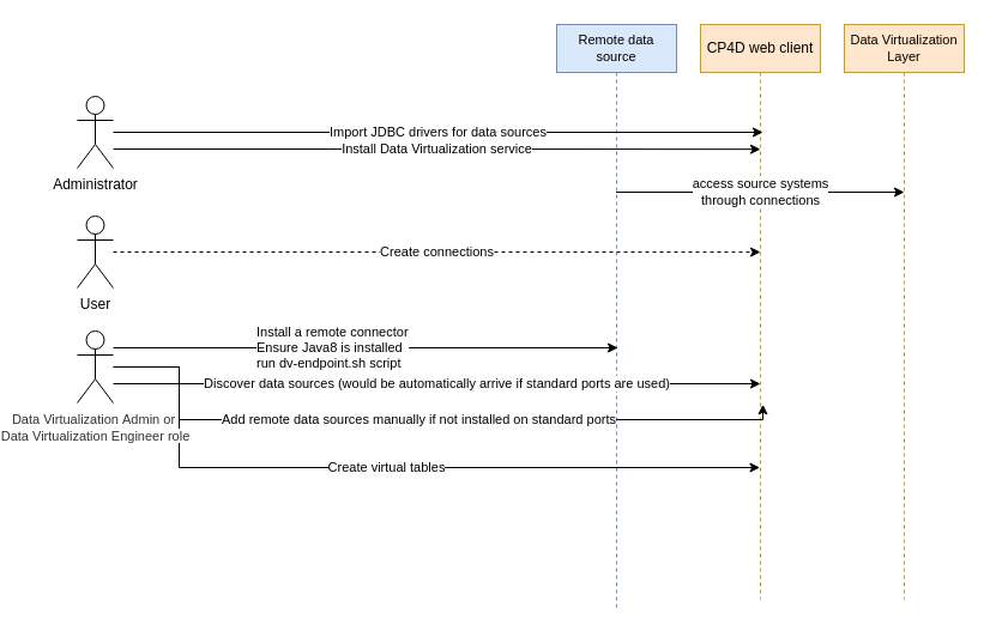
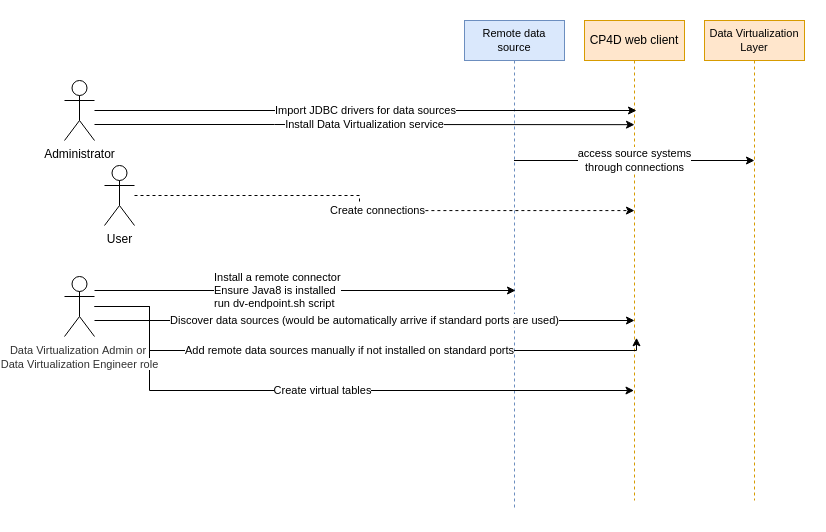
- <mxCell id="11" value="User" style="shape=umlActor;verticalLabelPosition=bottom;verticalAlign=top;html=1;outlineConnect=0;" vertex="1" parent="1"><mxGeometry x="20" y="180" width="30" height="60" as="geometry" /></mxCell>
+ <mxCell id="11" value="User" style="shape=umlActor;verticalLabelPosition=bottom;verticalAlign=top;html=1;outlineConnect=0;" vertex="1" parent="1"><mxGeometry x="60" y="165" width="30" height="60" as="geometry" /></mxCell>
